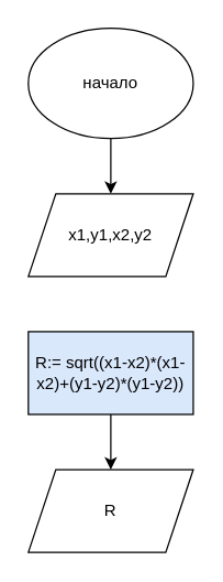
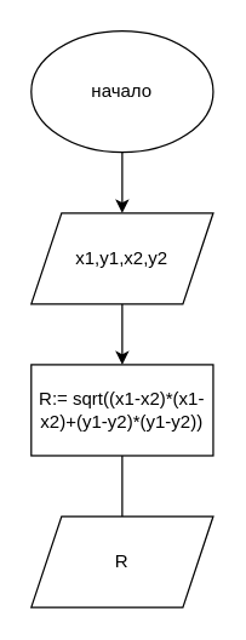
+ <mxCell id="4" value="" style="edgeStyle=orthogonalEdgeStyle;rounded=0;orthogonalLoop=1;jettySize=auto;html=1;" edge="1" parent="1" source="5" target="7"><mxGeometry relative="1" as="geometry" /></mxCell>
- <mxCell id="7" value="R:= sqrt((x1-x2)*(x1-x2)+(y1-y2)*(y1-y2))" style="rounded=0;whiteSpace=wrap;html=1;fillColor=#dae8fc;" vertex="1" parent="1"><mxGeometry x="20" y="240" width="120" height="60" as="geometry" /></mxCell>
+ <mxCell id="7" value="R:= sqrt((x1-x2)*(x1-x2)+(y1-y2)*(y1-y2))" style="rounded=0;whiteSpace=wrap;html=1;" vertex="1" parent="1"><mxGeometry x="20" y="240" width="120" height="60" as="geometry" /></mxCell>
- <mxCell id="6" value="" style="edgeStyle=orthogonalEdgeStyle;rounded=0;orthogonalLoop=1;jettySize=auto;html=1;" edge="1" parent="1" source="7" target="8"><mxGeometry relative="1" as="geometry" /></mxCell>
+ <mxCell id="6" value="" style="edgeStyle=orthogonalEdgeStyle;rounded=0;orthogonalLoop=1;jettySize=auto;html=1;endArrow=none;" edge="1" parent="1" source="7" target="8"><mxGeometry relative="1" as="geometry" /></mxCell>
